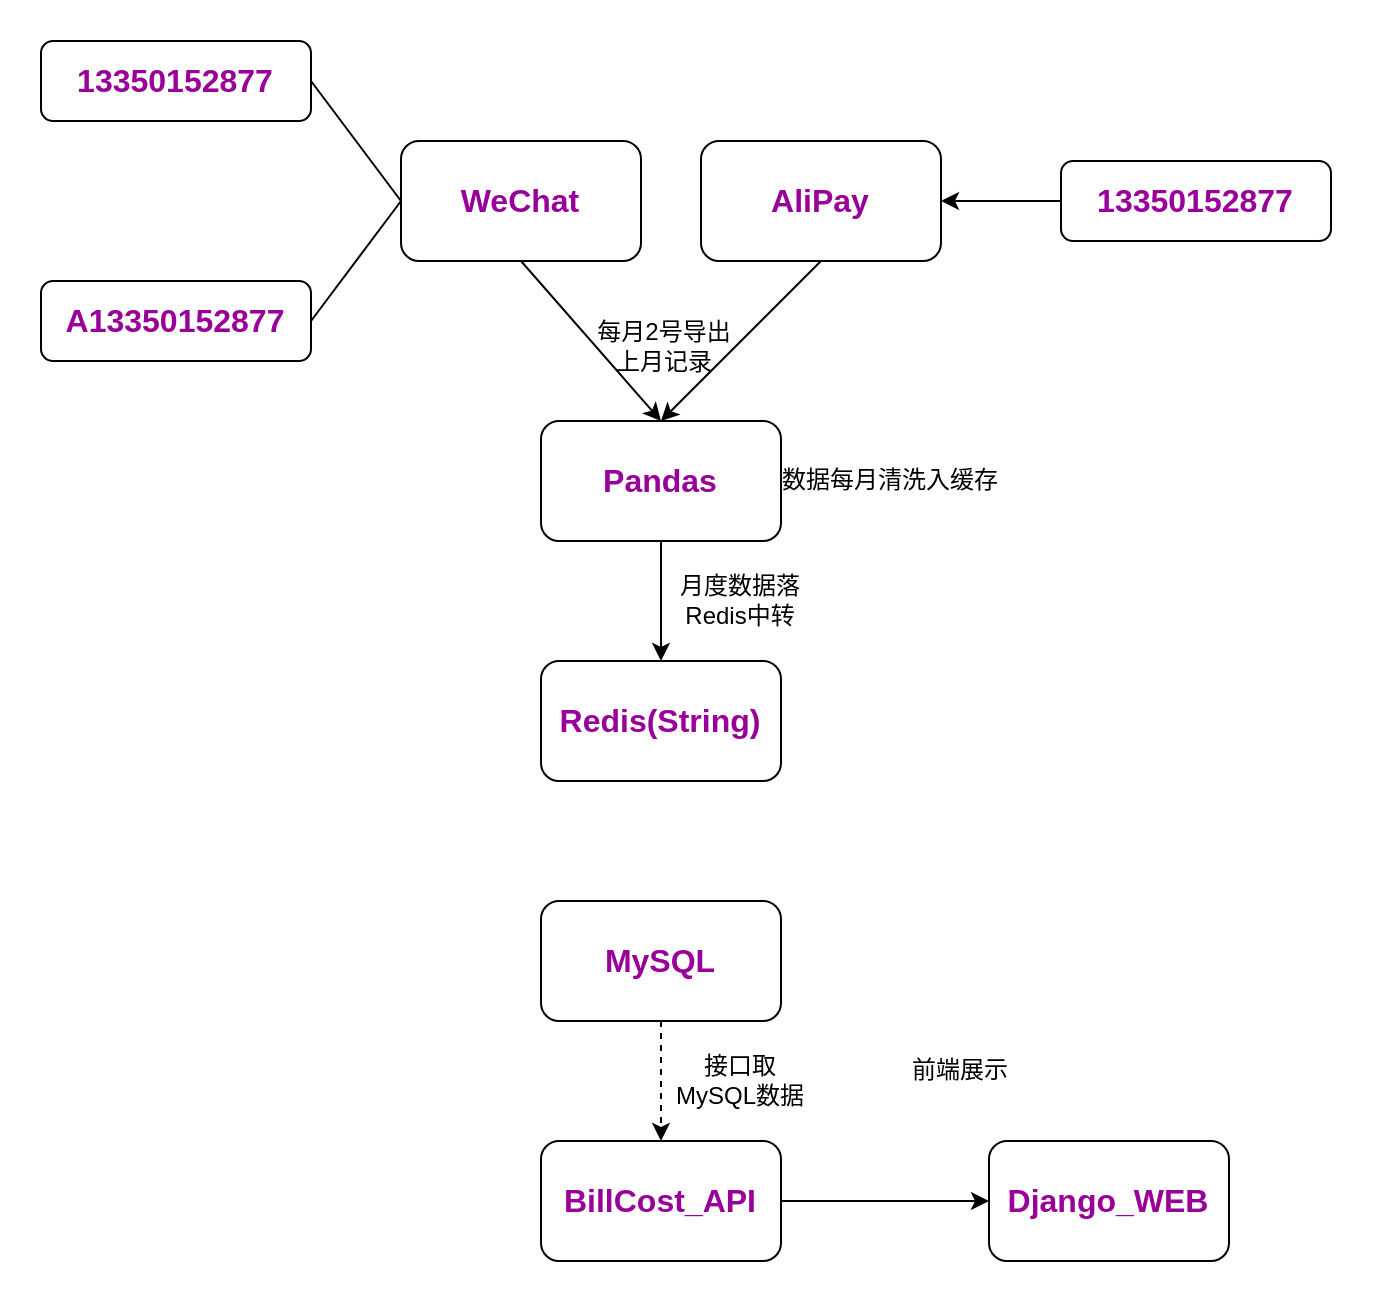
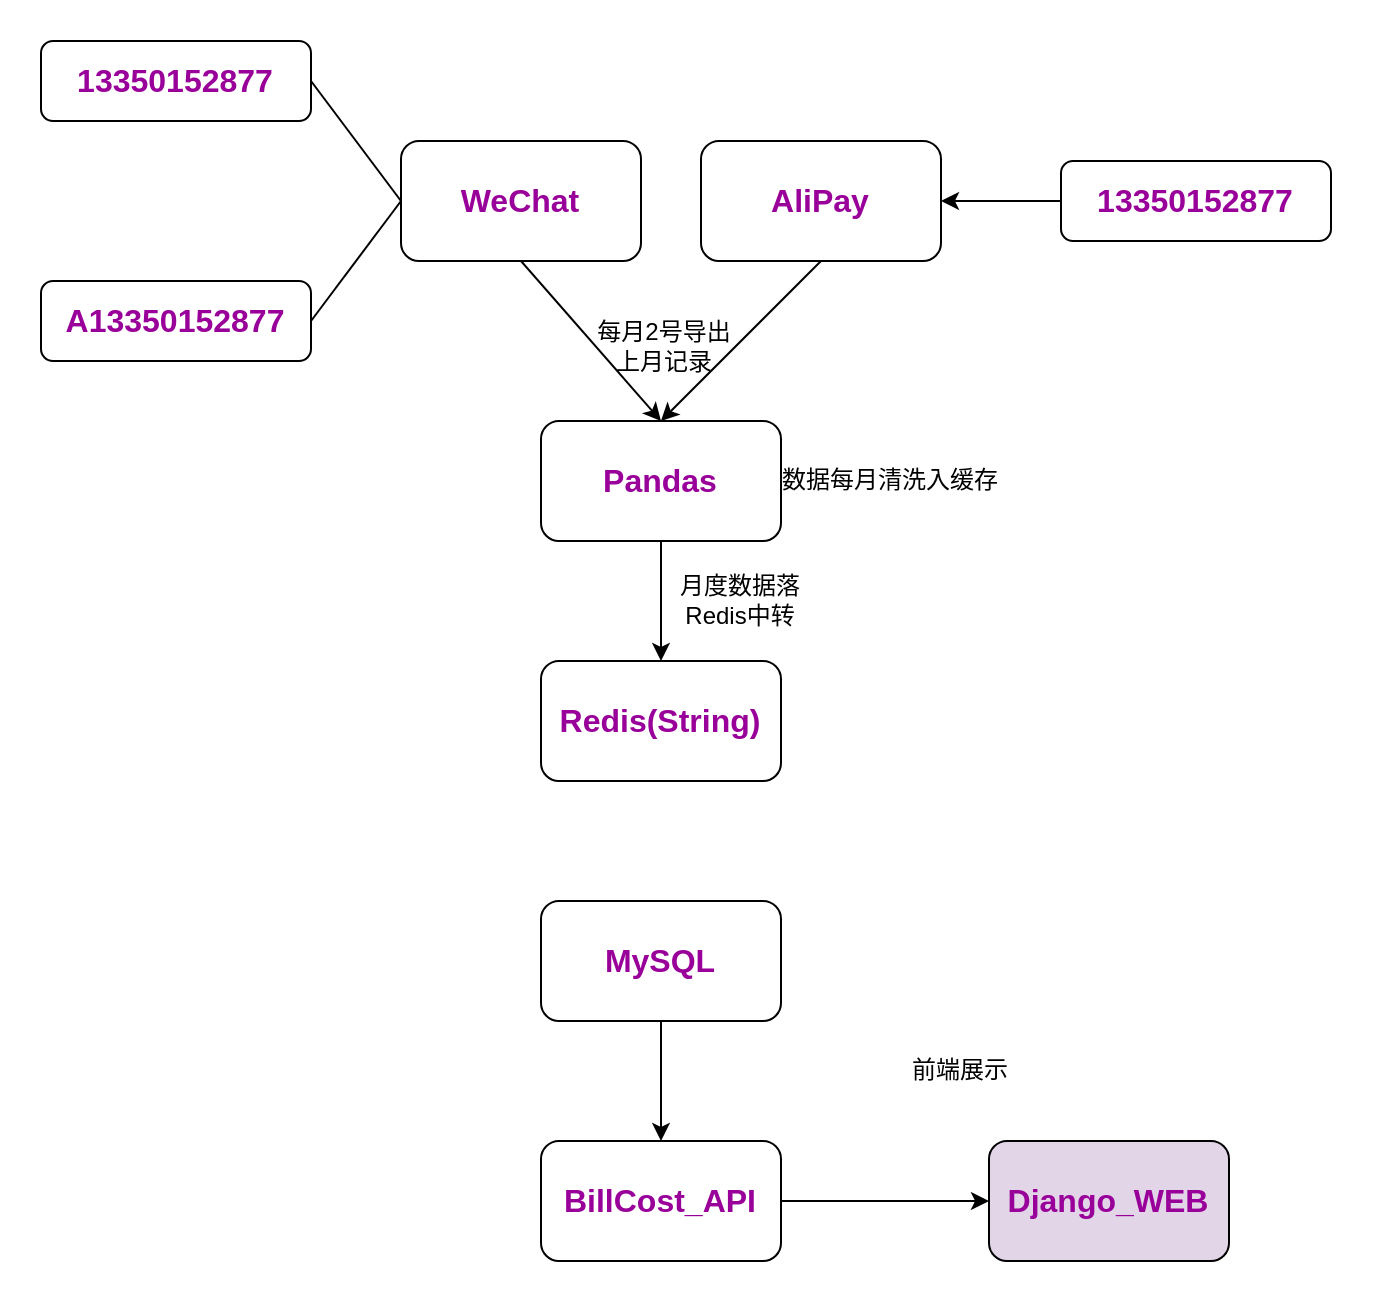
- <mxCell id="3" style="edgeStyle=orthogonalEdgeStyle;rounded=0;orthogonalLoop=1;jettySize=auto;html=1;exitX=0.5;exitY=1;exitDx=0;exitDy=0;entryX=0.5;entryY=0;entryDx=0;entryDy=0;dashed=1;" edge="1" parent="1" source="4" target="7"><mxGeometry relative="1" as="geometry" /></mxCell>
+ <mxCell id="3" style="edgeStyle=orthogonalEdgeStyle;rounded=0;orthogonalLoop=1;jettySize=auto;html=1;exitX=0.5;exitY=1;exitDx=0;exitDy=0;entryX=0.5;entryY=0;entryDx=0;entryDy=0;" edge="1" parent="1" source="4" target="7"><mxGeometry relative="1" as="geometry" /></mxCell>
- <mxCell id="9" value="接口取MySQL数据" style="text;html=1;strokeColor=none;fillColor=none;align=center;verticalAlign=middle;whiteSpace=wrap;rounded=0;" vertex="1" parent="1"><mxGeometry x="335" y="525" width="70" height="30" as="geometry" /></mxCell>
- <mxCell id="8" value="&lt;b&gt;&lt;font color=&quot;#990099&quot; style=&quot;font-size: 16px&quot;&gt;Django_WEB&lt;/font&gt;&lt;/b&gt;" style="rounded=1;whiteSpace=wrap;html=1;align=center;" vertex="1" parent="1"><mxGeometry x="494" y="570" width="120" height="60" as="geometry" /></mxCell>
+ <mxCell id="8" value="&lt;b&gt;&lt;font color=&quot;#990099&quot; style=&quot;font-size: 16px&quot;&gt;Django_WEB&lt;/font&gt;&lt;/b&gt;" style="rounded=1;whiteSpace=wrap;html=1;align=center;fillColor=#e1d5e7;" vertex="1" parent="1"><mxGeometry x="494" y="570" width="120" height="60" as="geometry" /></mxCell>
